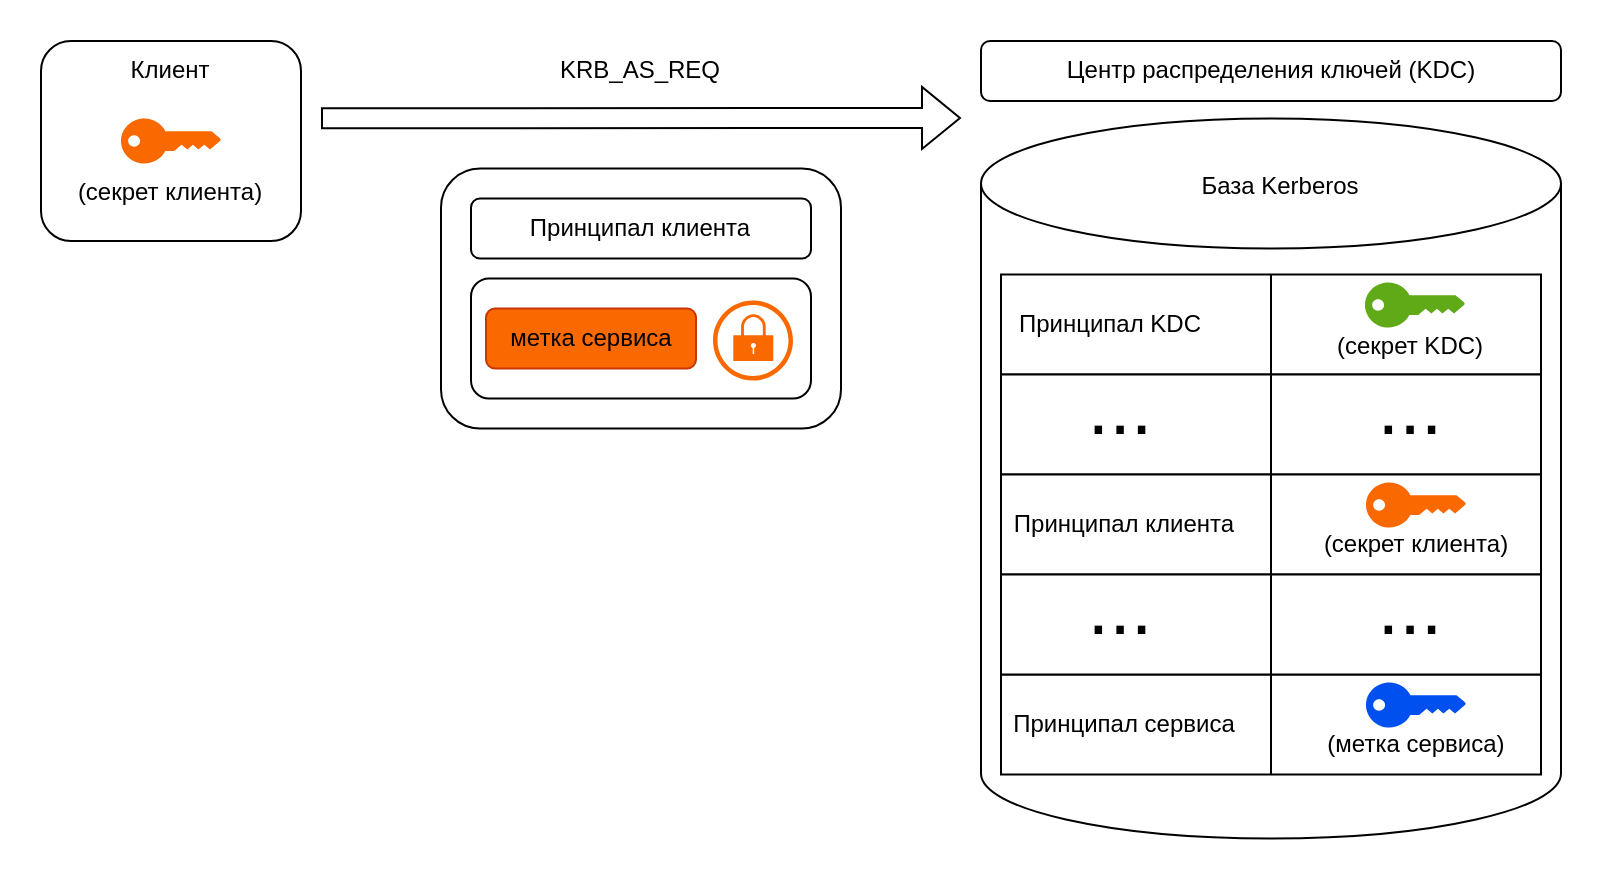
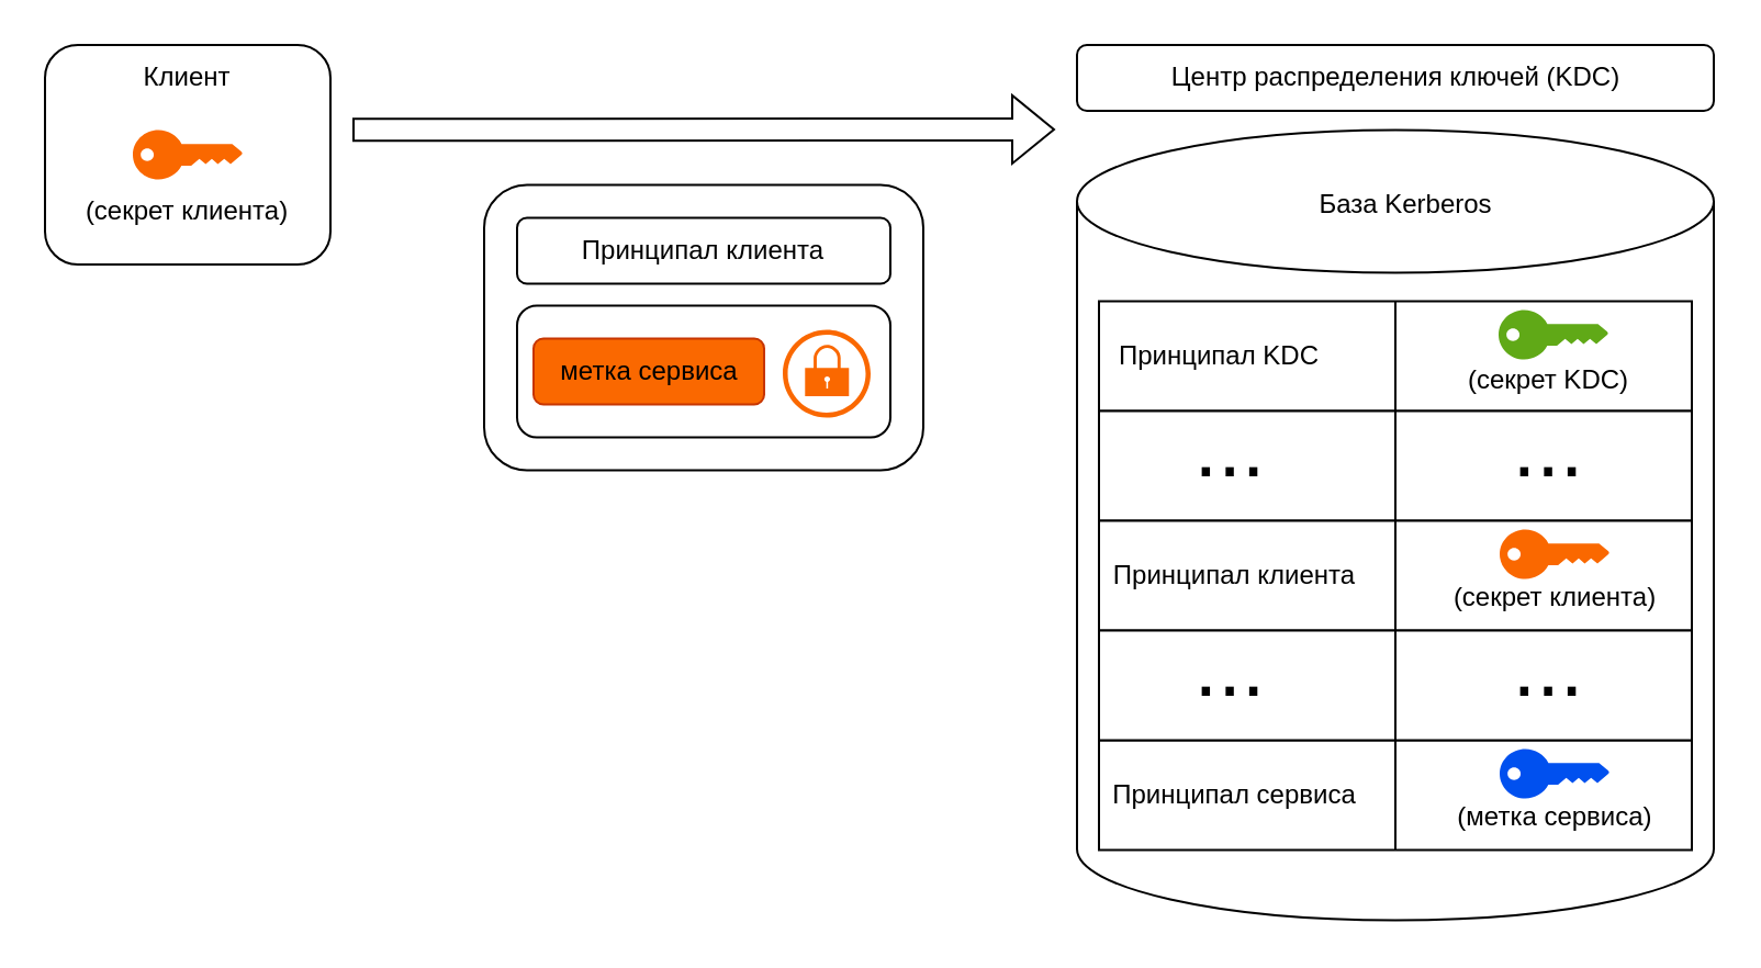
- <mxCell id="9" value="KRB_AS_REQ" style="text;html=1;strokeColor=none;fillColor=none;align=center;verticalAlign=middle;whiteSpace=wrap;rounded=0;labelBackgroundColor=none;labelBorderColor=none;sketch=0;" vertex="1" parent="1"><mxGeometry x="270" y="20" width="100" height="30" as="geometry" /></mxCell>
